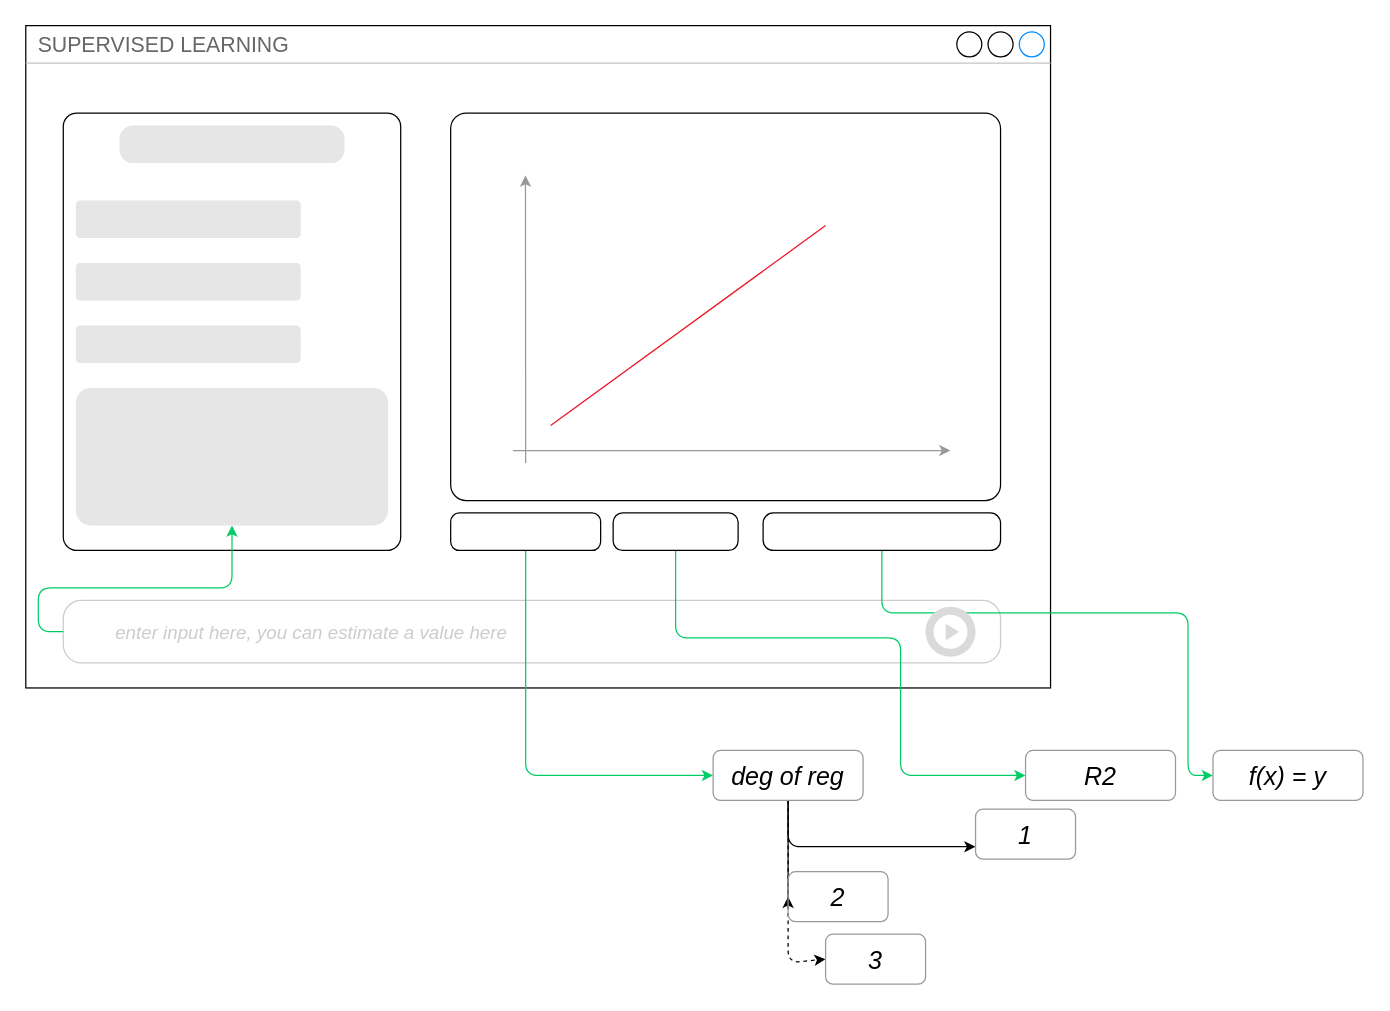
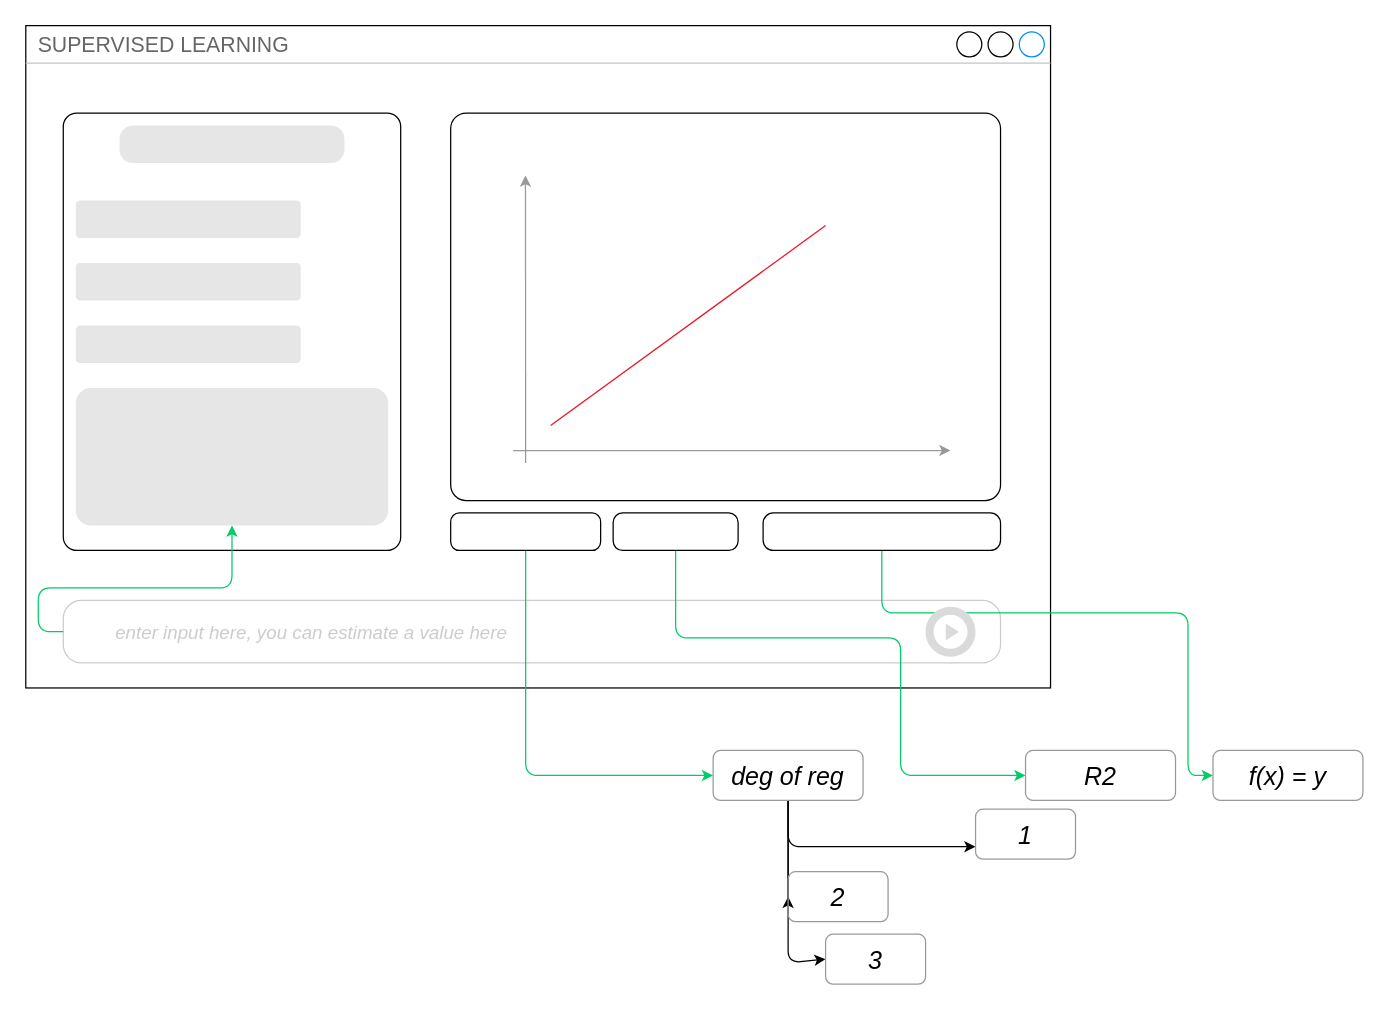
- <mxCell id="19" style="edgeStyle=none;html=1;entryX=0;entryY=0.5;entryDx=0;entryDy=0;dashed=1;" parent="1" source="20" target="23" edge="1"><mxGeometry relative="1" as="geometry"><Array as="points"><mxPoint x="630" y="770" /></Array></mxGeometry></mxCell>
+ <mxCell id="19" style="edgeStyle=none;html=1;entryX=0;entryY=0.5;entryDx=0;entryDy=0;" parent="1" source="20" target="23" edge="1"><mxGeometry relative="1" as="geometry"><Array as="points"><mxPoint x="630" y="770" /></Array></mxGeometry></mxCell>
